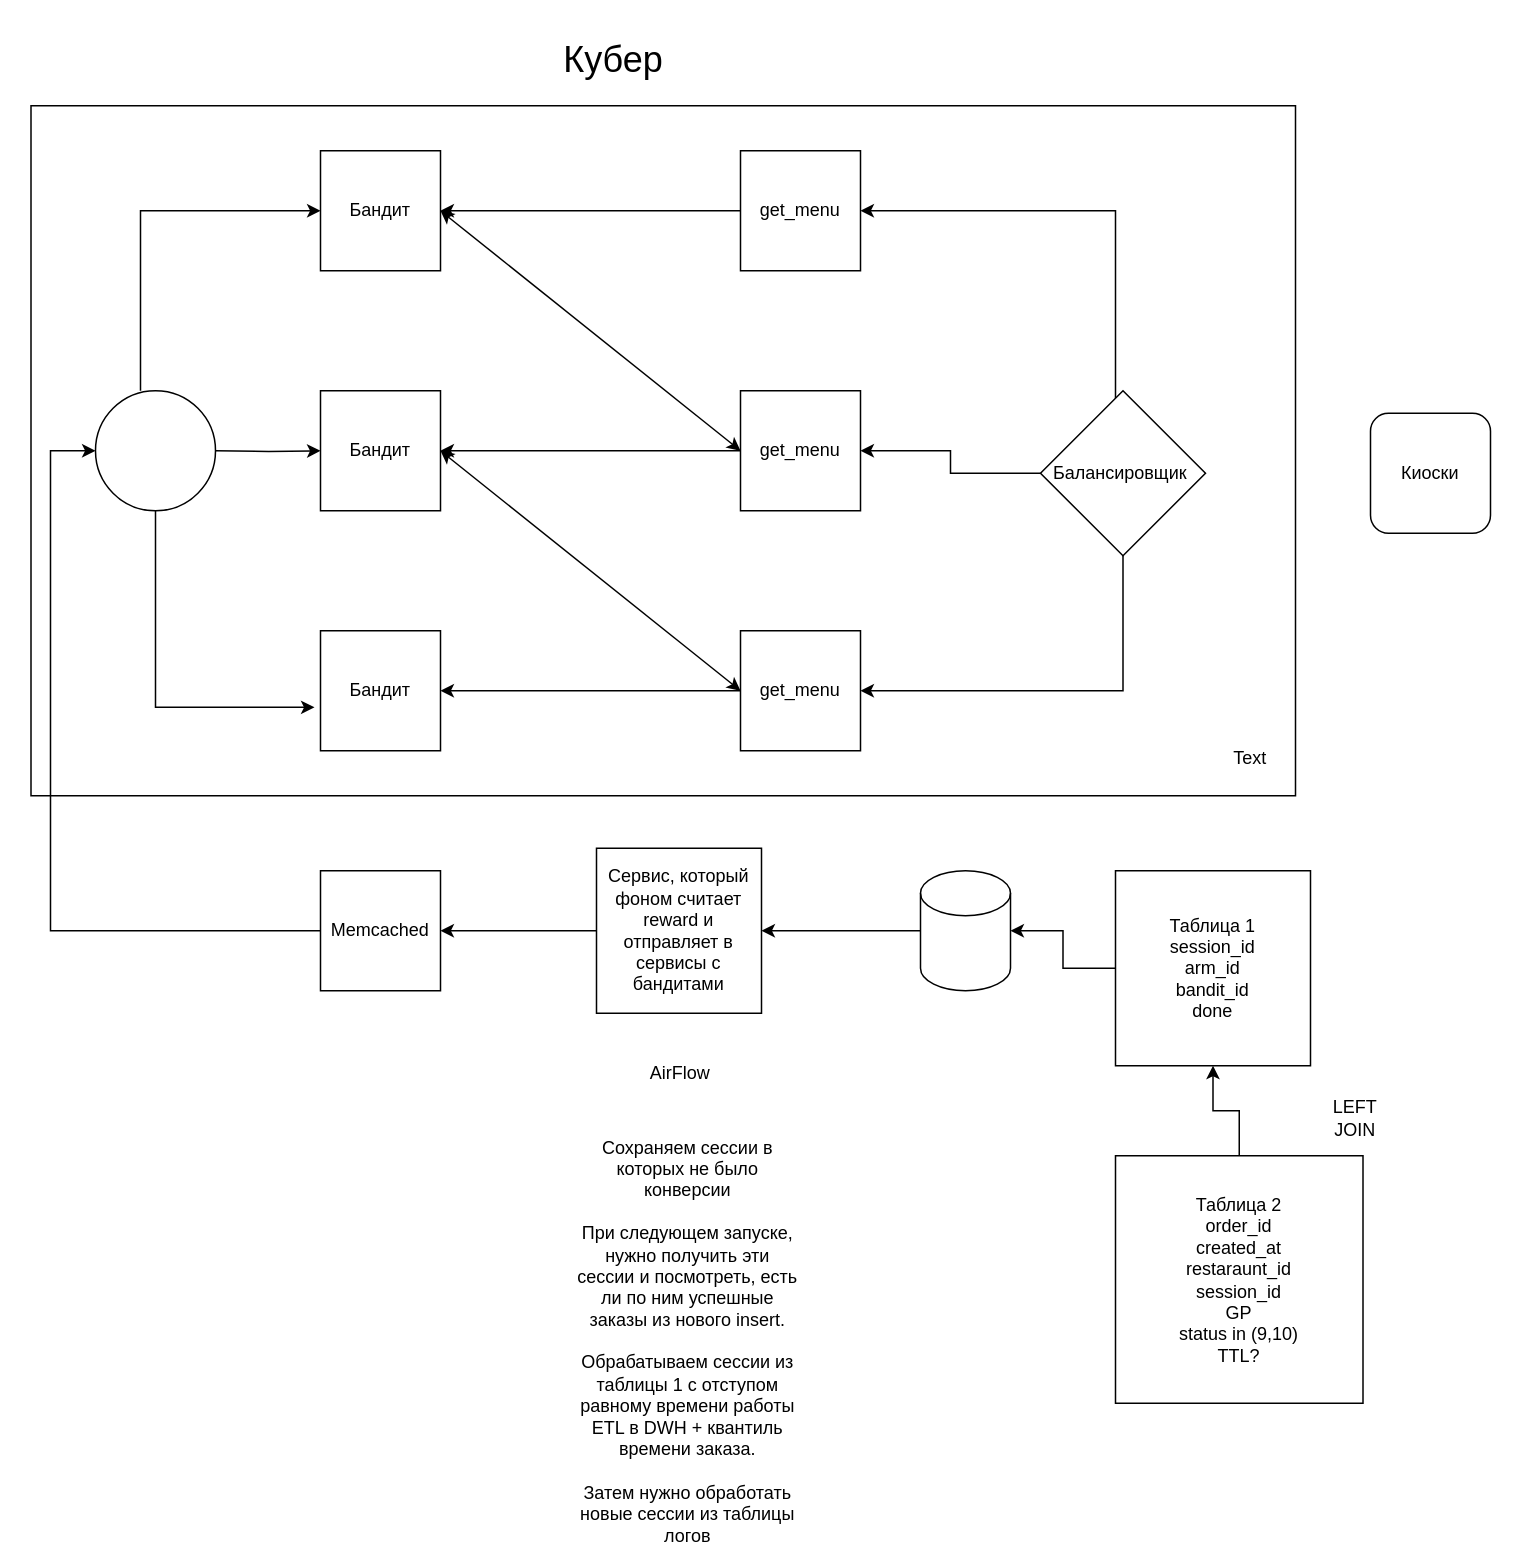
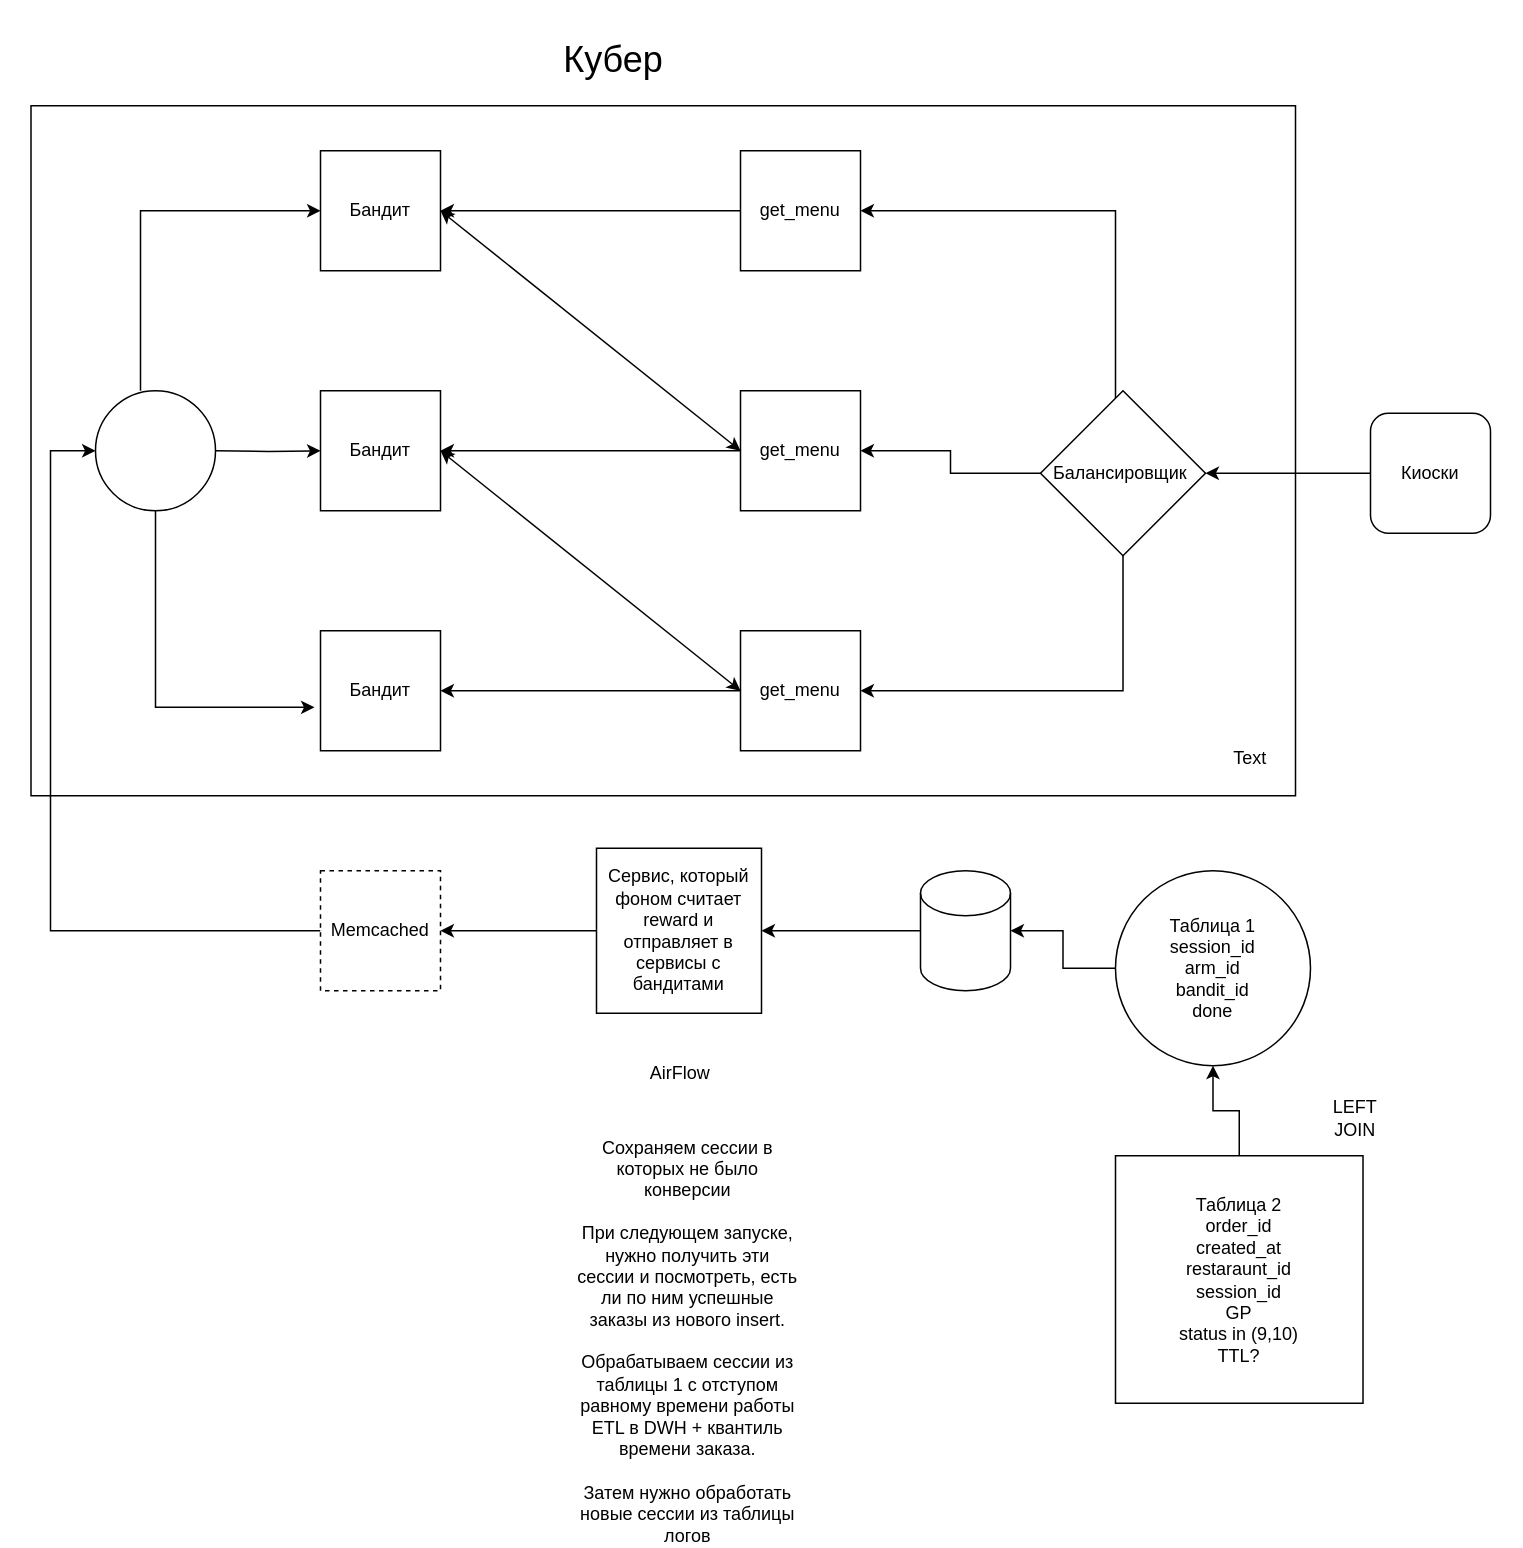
+ <mxCell id="31" style="edgeStyle=orthogonalEdgeStyle;rounded=0;orthogonalLoop=1;jettySize=auto;html=1;entryX=1;entryY=0.5;entryDx=0;entryDy=0;" edge="1" parent="1" source="32" target="12"><mxGeometry relative="1" as="geometry" /></mxCell>
- <mxCell id="19" value="Memcached" style="whiteSpace=wrap;html=1;aspect=fixed;" vertex="1" parent="1"><mxGeometry x="213" y="580" width="80" height="80" as="geometry" /></mxCell>
+ <mxCell id="19" value="Memcached" style="whiteSpace=wrap;html=1;aspect=fixed;dashed=1;" vertex="1" parent="1"><mxGeometry x="213" y="580" width="80" height="80" as="geometry" /></mxCell>
- <mxCell id="22" value="Таблица 1&lt;br&gt;session_id&lt;br&gt;arm_id&lt;br&gt;bandit_id&lt;br&gt;done" style="whiteSpace=wrap;html=1;aspect=fixed;" vertex="1" parent="1"><mxGeometry x="743" y="580" width="130" height="130" as="geometry" /></mxCell>
+ <mxCell id="22" value="Таблица 1&lt;br&gt;session_id&lt;br&gt;arm_id&lt;br&gt;bandit_id&lt;br&gt;done" style="ellipse;whiteSpace=wrap;html=1;aspect=fixed;" vertex="1" parent="1"><mxGeometry x="743" y="580" width="130" height="130" as="geometry" /></mxCell>
